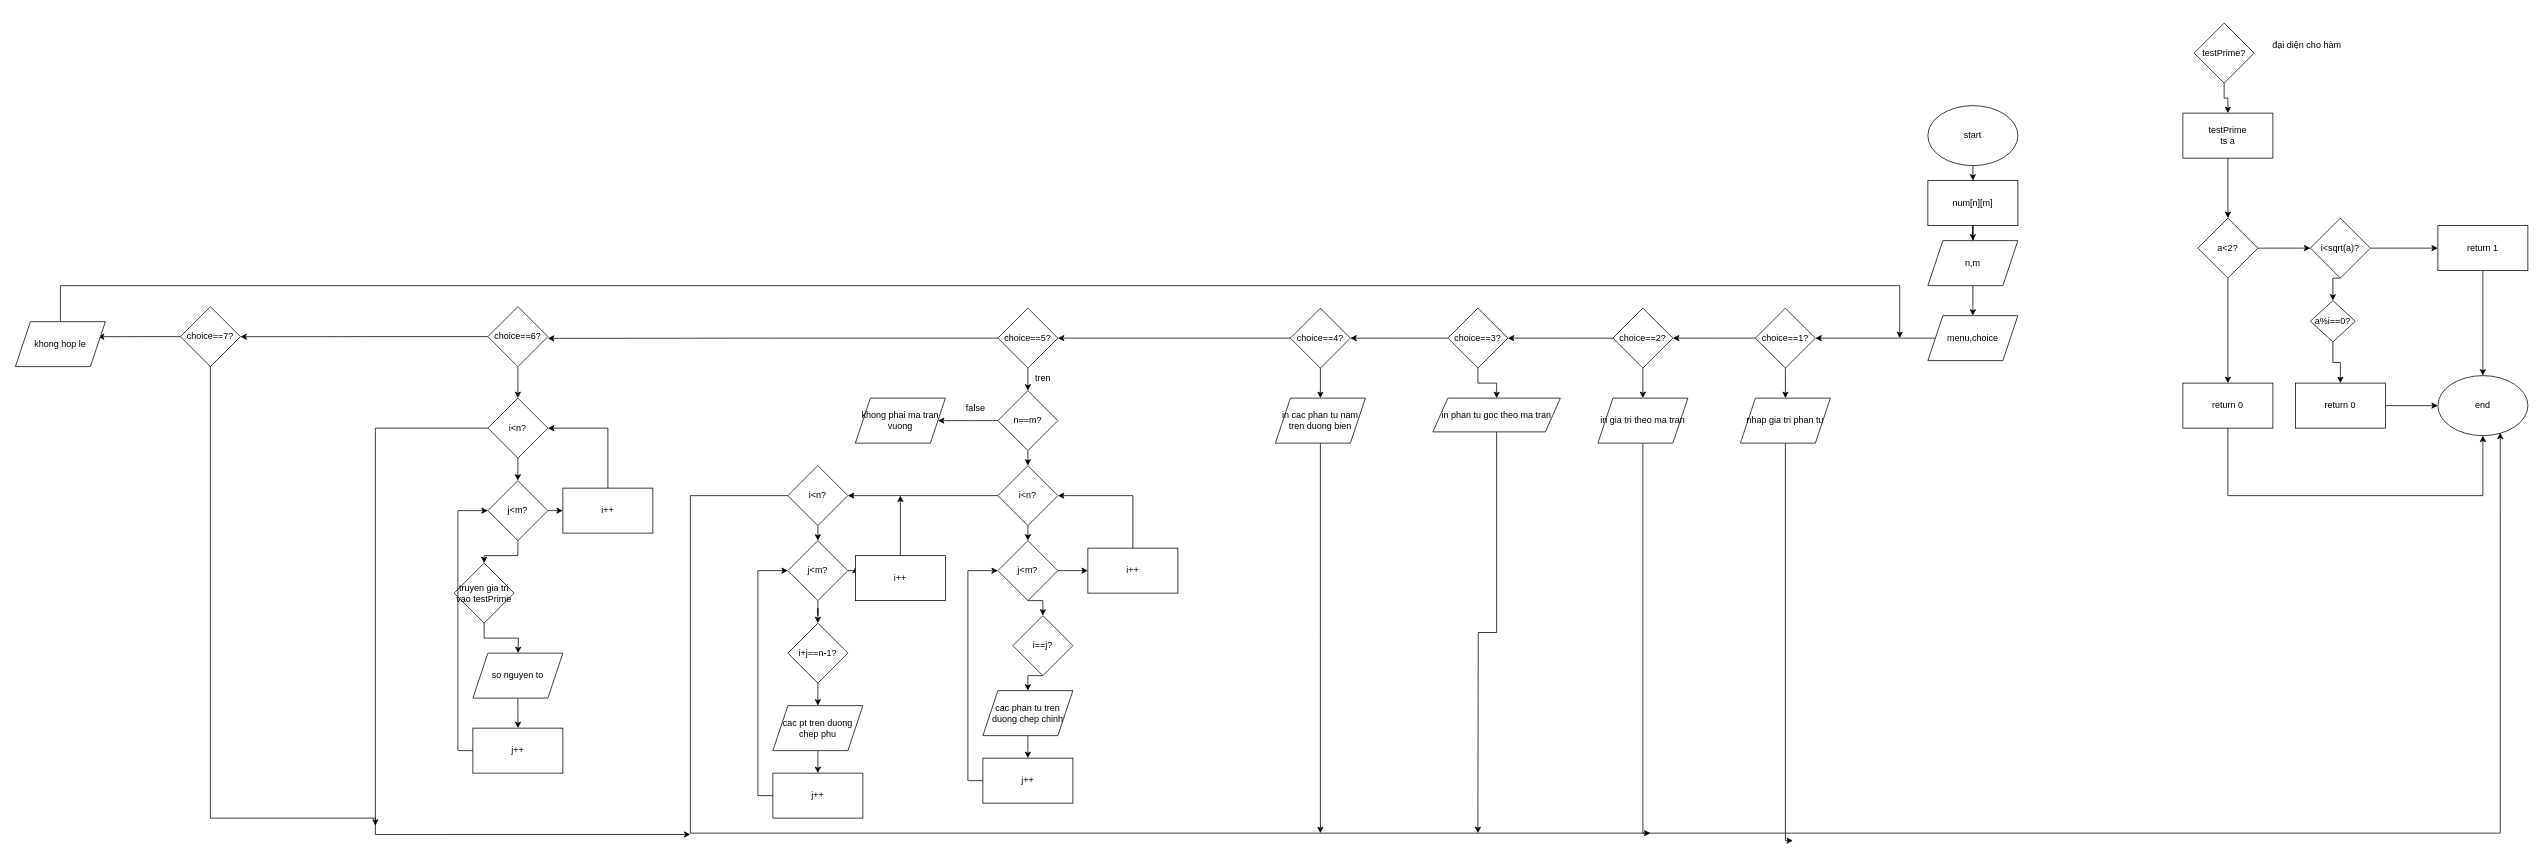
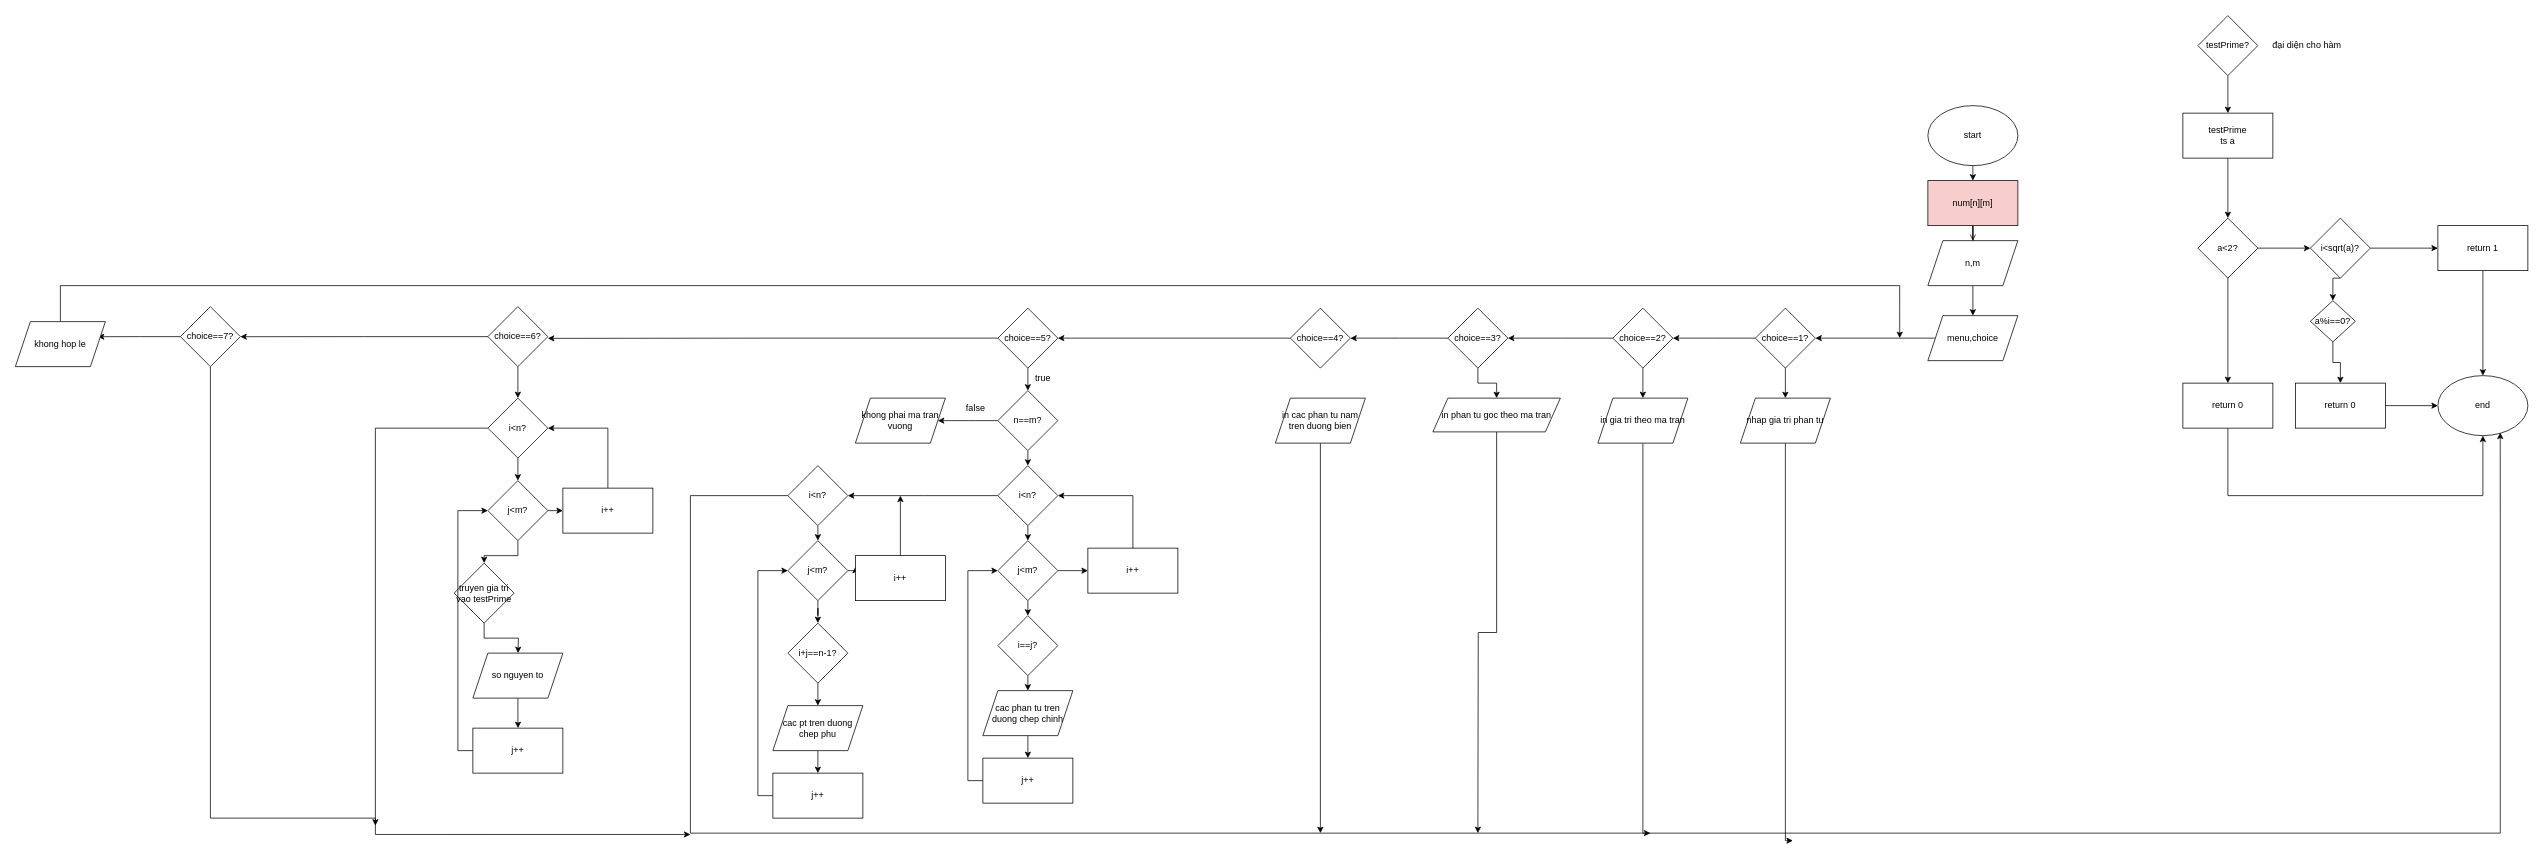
- <mxCell id="107" value="testPrime?" style="rhombus;whiteSpace=wrap;html=1;" parent="1" vertex="1"><mxGeometry x="2925" y="30" width="80" height="80" as="geometry" /></mxCell>
+ <mxCell id="107" value="testPrime?" style="rhombus;whiteSpace=wrap;html=1;" parent="1" vertex="1"><mxGeometry x="2930" y="20" width="80" height="80" as="geometry" /></mxCell>
- <mxCell id="22" value="num[n][m]" style="rounded=0;whiteSpace=wrap;html=1;" parent="1" vertex="1"><mxGeometry x="2570" y="240" width="120" height="60" as="geometry" /></mxCell>
+ <mxCell id="22" value="num[n][m]" style="rounded=0;whiteSpace=wrap;html=1;fillColor=#f8cecc;" parent="1" vertex="1"><mxGeometry x="2570" y="240" width="120" height="60" as="geometry" /></mxCell>
- <mxCell id="21" style="edgeStyle=orthogonalEdgeStyle;rounded=0;orthogonalLoop=1;jettySize=auto;html=1;exitX=0.5;exitY=1;exitDx=0;exitDy=0;" parent="1" source="22" target="24" edge="1"><mxGeometry relative="1" as="geometry" /></mxCell>
+ <mxCell id="21" style="edgeStyle=orthogonalEdgeStyle;rounded=0;orthogonalLoop=1;jettySize=auto;html=1;exitX=0.5;exitY=1;exitDx=0;exitDy=0;endArrow=open;" parent="1" source="22" target="24" edge="1"><mxGeometry relative="1" as="geometry" /></mxCell>
- <mxCell id="55" value="tren" style="text;html=1;align=center;verticalAlign=middle;resizable=0;points=[];autosize=1;strokeColor=none;fillColor=none;" parent="1" vertex="1"><mxGeometry x="1370" y="488" width="40" height="30" as="geometry" /></mxCell>
+ <mxCell id="55" value="true" style="text;html=1;align=center;verticalAlign=middle;resizable=0;points=[];autosize=1;strokeColor=none;fillColor=none;" parent="1" vertex="1"><mxGeometry x="1370" y="488" width="40" height="30" as="geometry" /></mxCell>
- <mxCell id="42" style="edgeStyle=orthogonalEdgeStyle;rounded=0;orthogonalLoop=1;jettySize=auto;html=1;exitX=0.5;exitY=1;exitDx=0;exitDy=0;entryX=0.5;entryY=0;entryDx=0;entryDy=0;" parent="1" source="44" target="46" edge="1"><mxGeometry relative="1" as="geometry" /></mxCell>
- <mxCell id="63" value="i==j?" style="rhombus;whiteSpace=wrap;html=1;" parent="1" vertex="1"><mxGeometry x="1350" y="820" width="80" height="80" as="geometry" /></mxCell>
+ <mxCell id="63" value="i==j?" style="rhombus;whiteSpace=wrap;html=1;" parent="1" vertex="1"><mxGeometry x="1330" y="820" width="80" height="80" as="geometry" /></mxCell>
